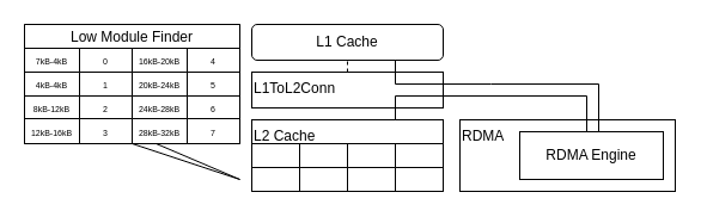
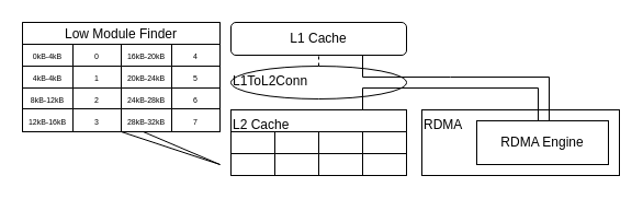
- <mxCell id="14" value="&lt;font style=&quot;font-size: 7px;&quot;&gt;7kB-4kB&lt;/font&gt;" style="shape=partialRectangle;html=1;whiteSpace=wrap;connectable=0;overflow=hidden;fillColor=none;top=0;left=0;bottom=0;right=0;pointerEvents=1;" vertex="1" parent="13"><mxGeometry width="46" height="20" as="geometry"><mxRectangle width="46" height="20" as="alternateBounds" /></mxGeometry></mxCell>
+ <mxCell id="14" value="&lt;font style=&quot;font-size: 7px;&quot;&gt;0kB-4kB&lt;/font&gt;" style="shape=partialRectangle;html=1;whiteSpace=wrap;connectable=0;overflow=hidden;fillColor=none;top=0;left=0;bottom=0;right=0;pointerEvents=1;" vertex="1" parent="13"><mxGeometry width="46" height="20" as="geometry"><mxRectangle width="46" height="20" as="alternateBounds" /></mxGeometry></mxCell>
- <mxCell id="3" value="L1ToL2Conn" style="rounded=0;whiteSpace=wrap;html=1;align=left;verticalAlign=top;" vertex="1" parent="1"><mxGeometry x="210" y="60" width="160" height="30" as="geometry" /></mxCell>
+ <mxCell id="3" value="L1ToL2Conn" style="ellipse;whiteSpace=wrap;html=1;align=left;verticalAlign=top;" vertex="1" parent="1"><mxGeometry x="210" y="60" width="160" height="30" as="geometry" /></mxCell>
